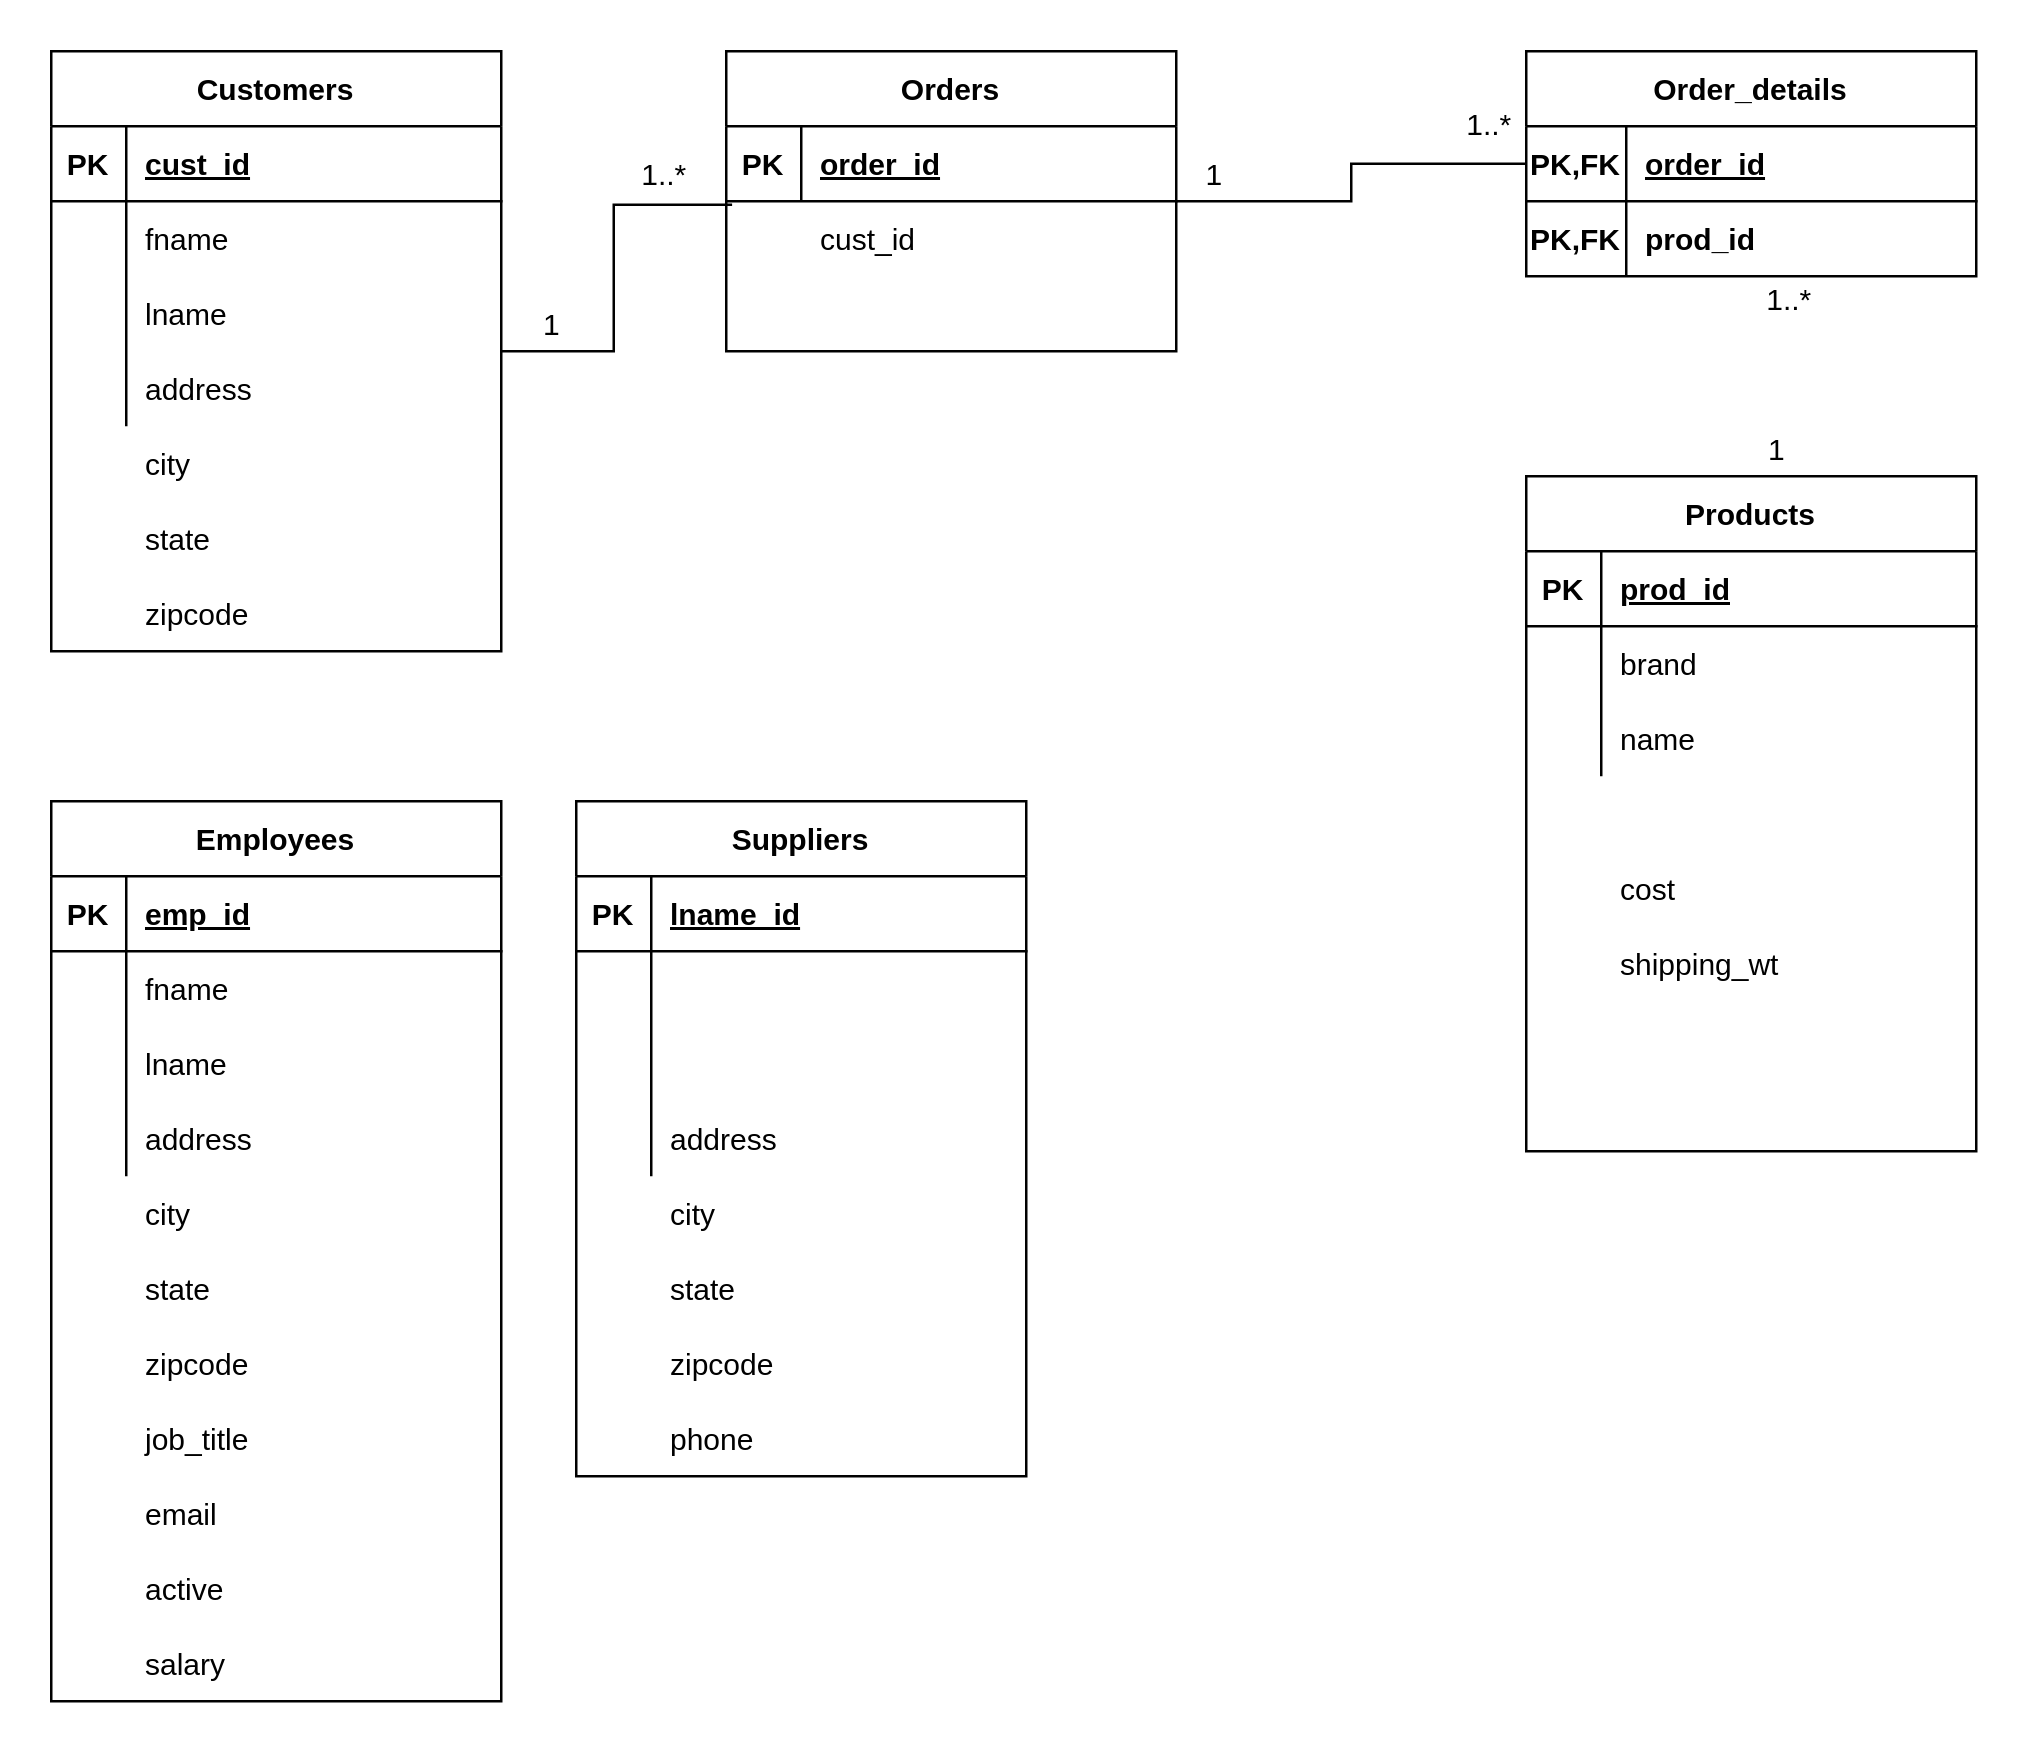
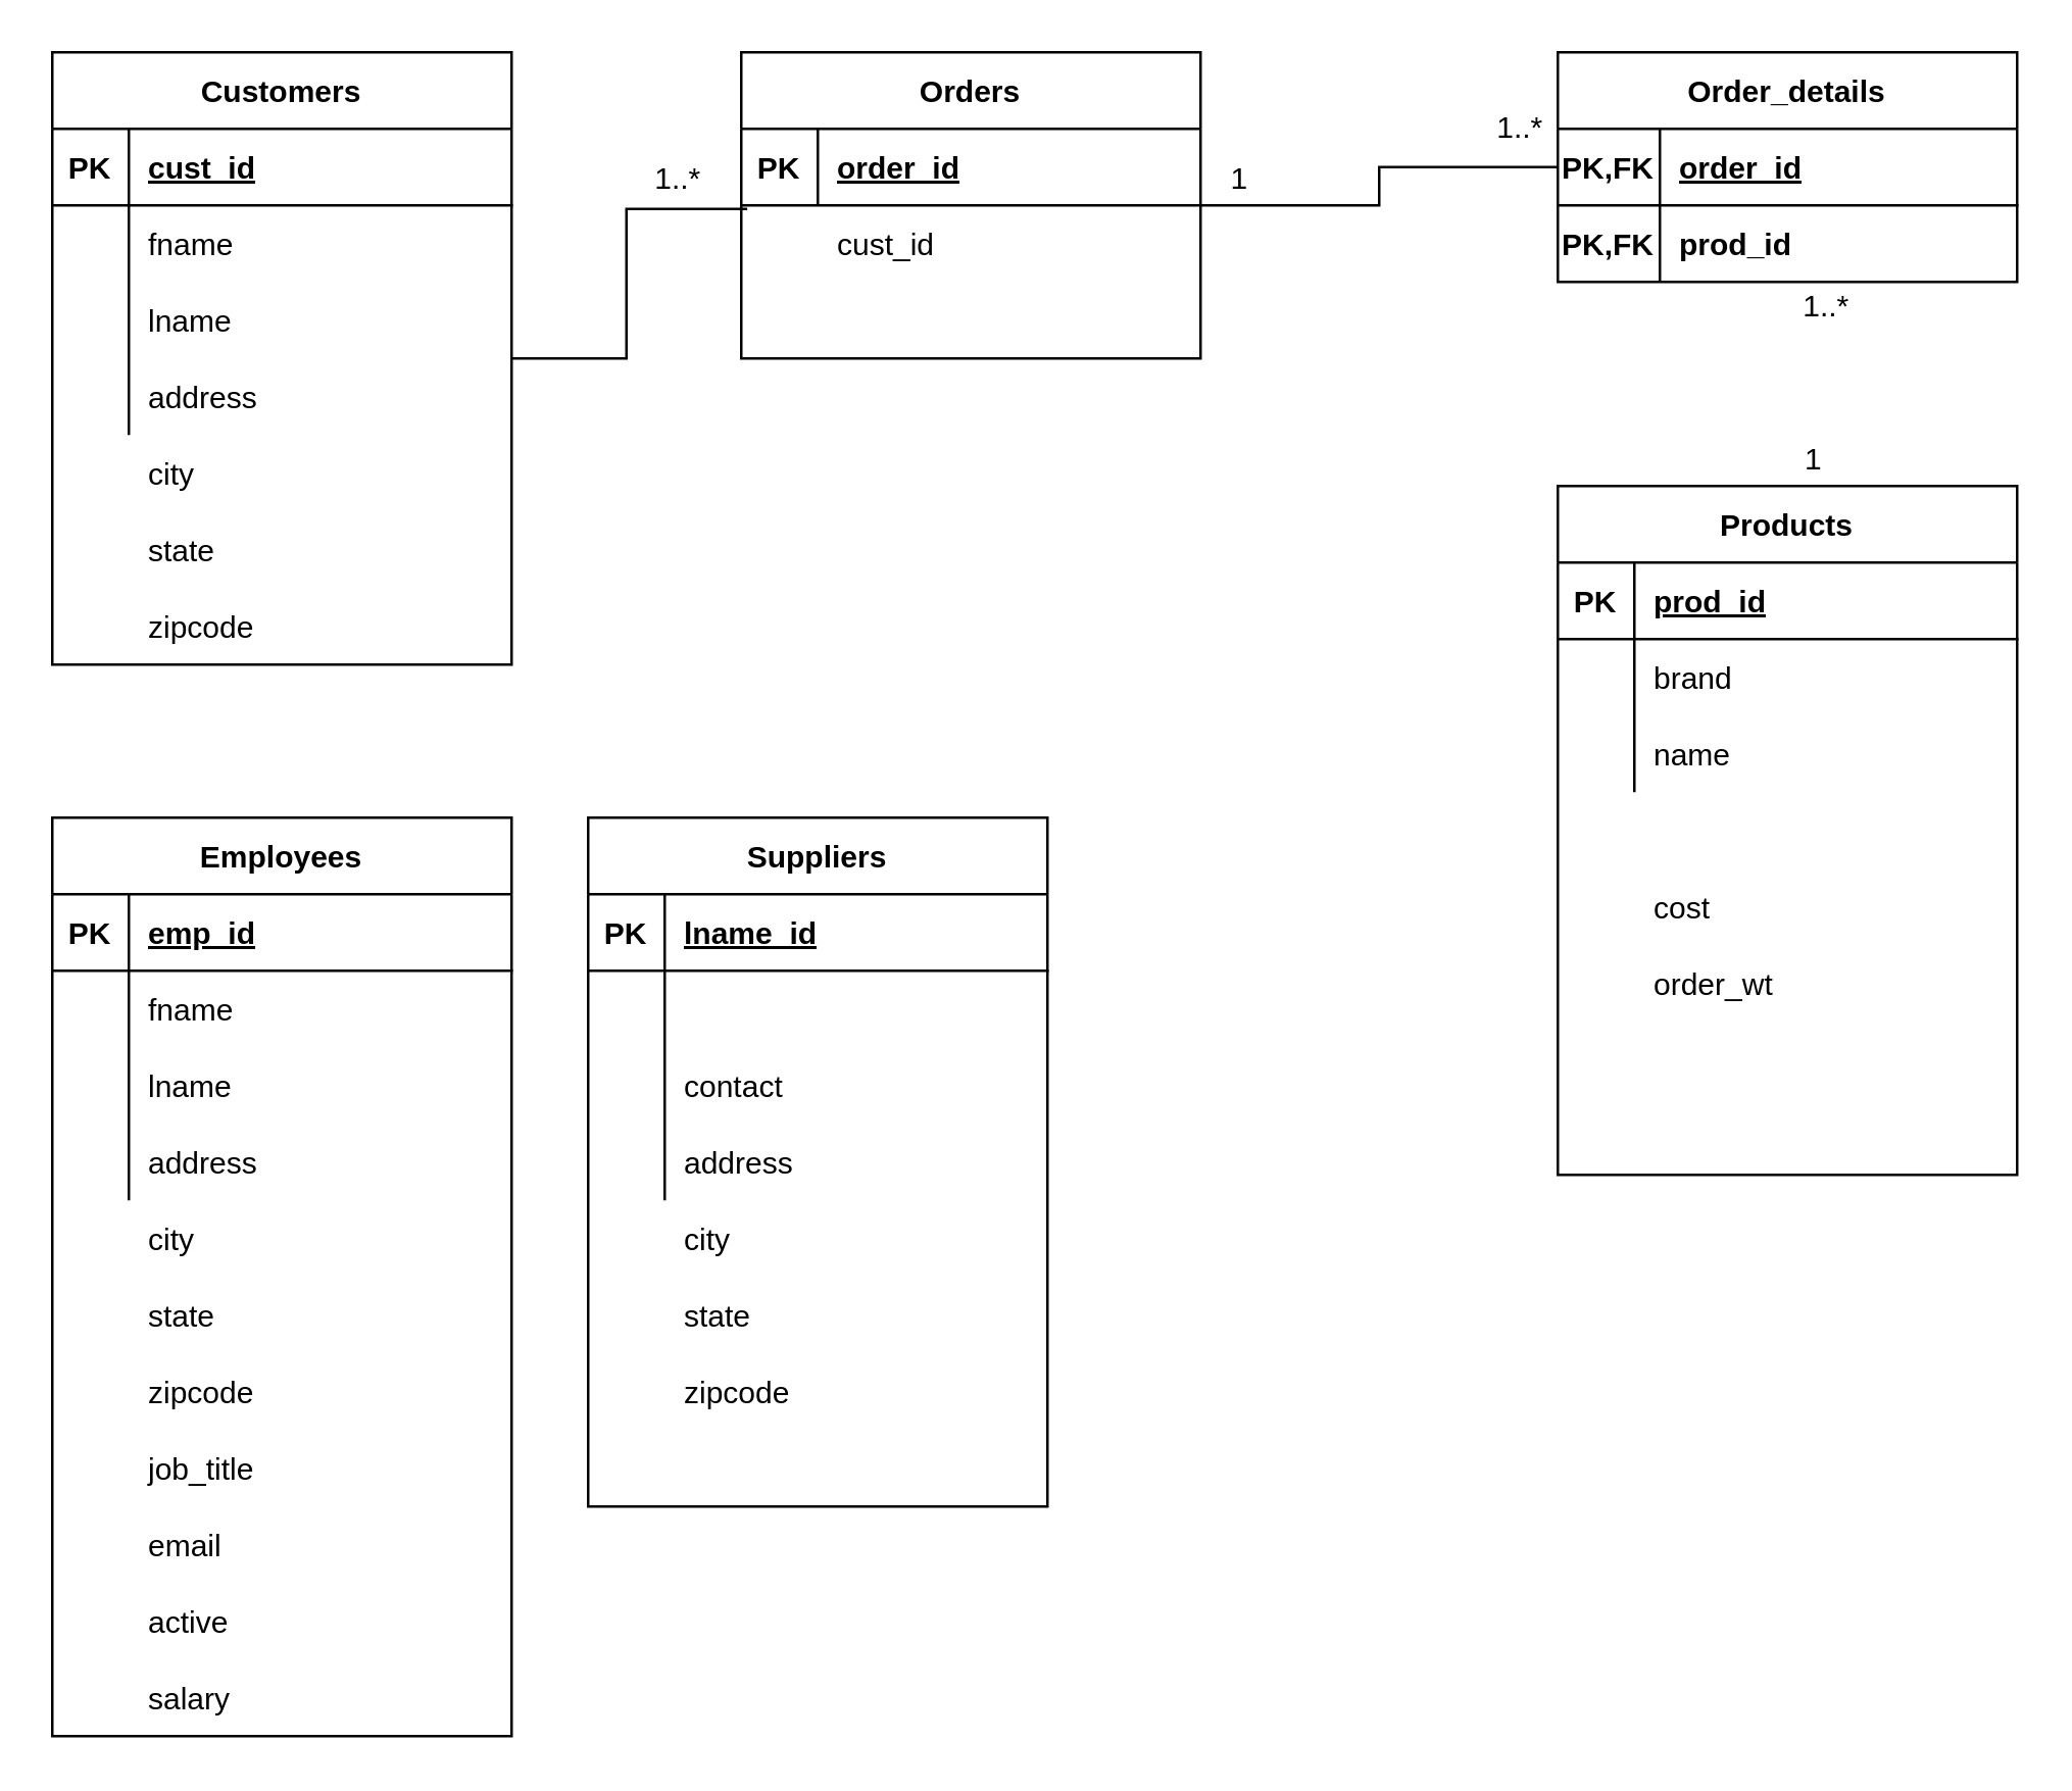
- <mxCell id="85" value="1" style="text;html=1;align=center;verticalAlign=middle;resizable=0;points=[];autosize=1;" vertex="1" parent="1"><mxGeometry x="210" y="120" width="20" height="20" as="geometry" /></mxCell>
- <mxCell id="84" value="shipping_wt" style="shape=partialRectangle;connectable=0;fillColor=none;top=0;left=0;bottom=0;right=0;align=left;spacingLeft=6;overflow=hidden;" vertex="1" parent="1"><mxGeometry x="640" y="370" width="150" height="30" as="geometry" /></mxCell>
+ <mxCell id="84" value="order_wt" style="shape=partialRectangle;connectable=0;fillColor=none;top=0;left=0;bottom=0;right=0;align=left;spacingLeft=6;overflow=hidden;" vertex="1" parent="1"><mxGeometry x="640" y="370" width="150" height="30" as="geometry" /></mxCell>
+ <mxCell id="75" value="contact" style="shape=partialRectangle;connectable=0;fillColor=none;top=0;left=0;bottom=0;right=0;align=left;spacingLeft=6;overflow=hidden;" vertex="1" parent="73"><mxGeometry x="30" width="150" height="30" as="geometry" /></mxCell>
- <mxCell id="82" value="phone" style="shape=partialRectangle;connectable=0;fillColor=none;top=0;left=0;bottom=0;right=0;align=left;spacingLeft=6;overflow=hidden;" vertex="1" parent="1"><mxGeometry x="260" y="560" width="150" height="30" as="geometry" /></mxCell>
